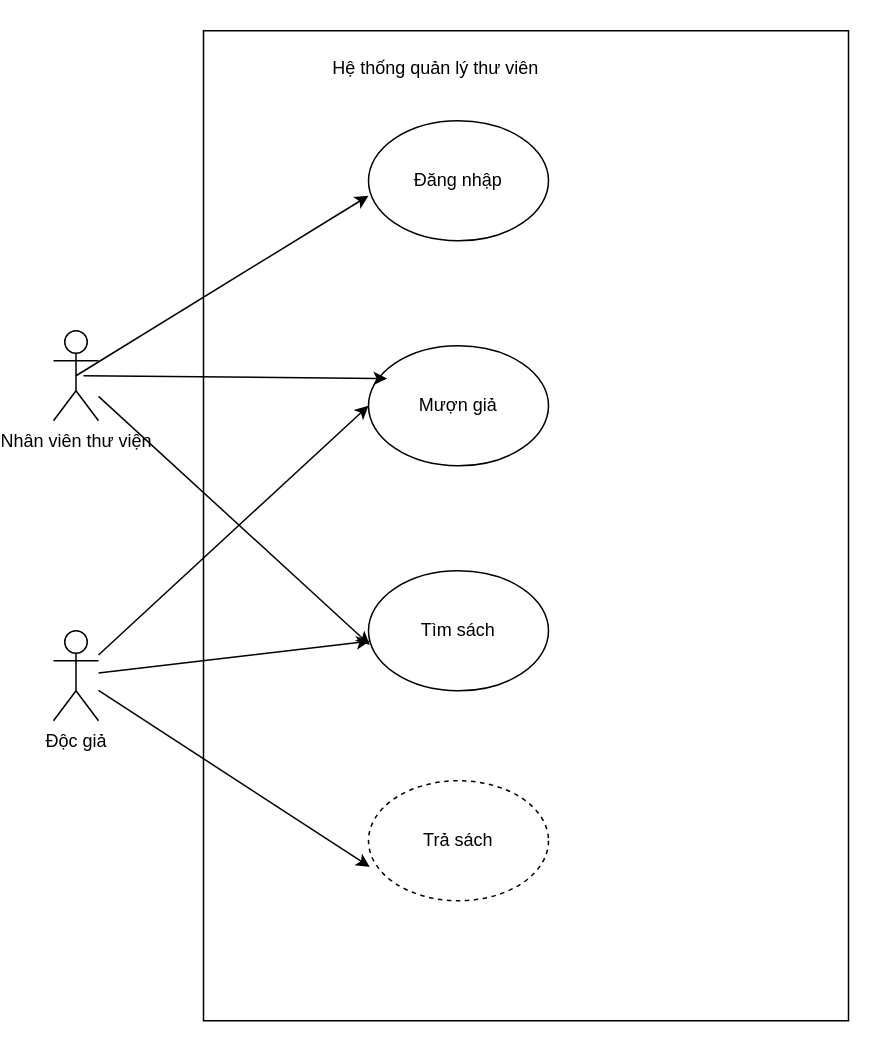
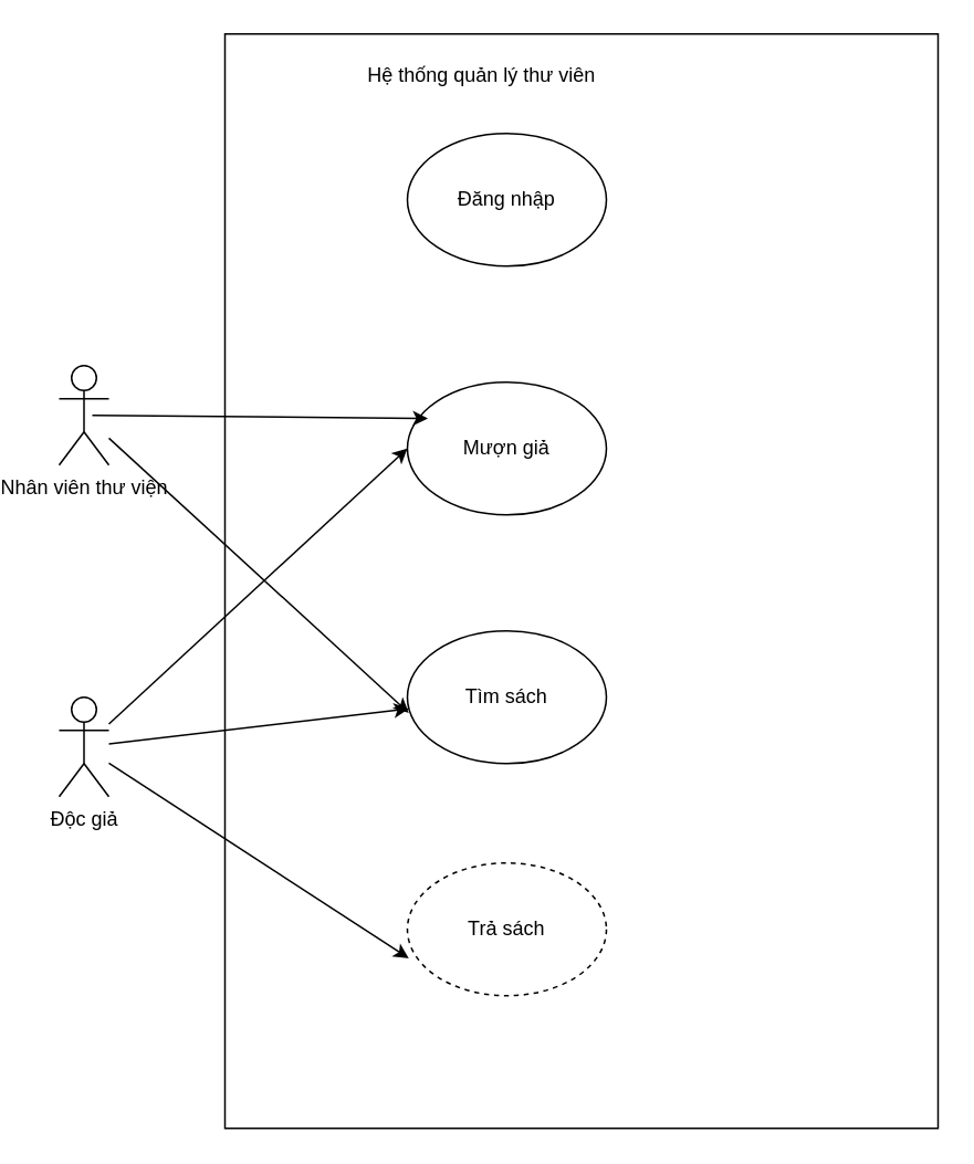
- <mxCell id="8" style="rounded=0;orthogonalLoop=1;jettySize=auto;html=1;exitX=0.5;exitY=0.5;exitDx=0;exitDy=0;exitPerimeter=0;entryX=0;entryY=0.625;entryDx=0;entryDy=0;entryPerimeter=0;" edge="1" parent="1" source="3" target="4"><mxGeometry relative="1" as="geometry" /></mxCell>
